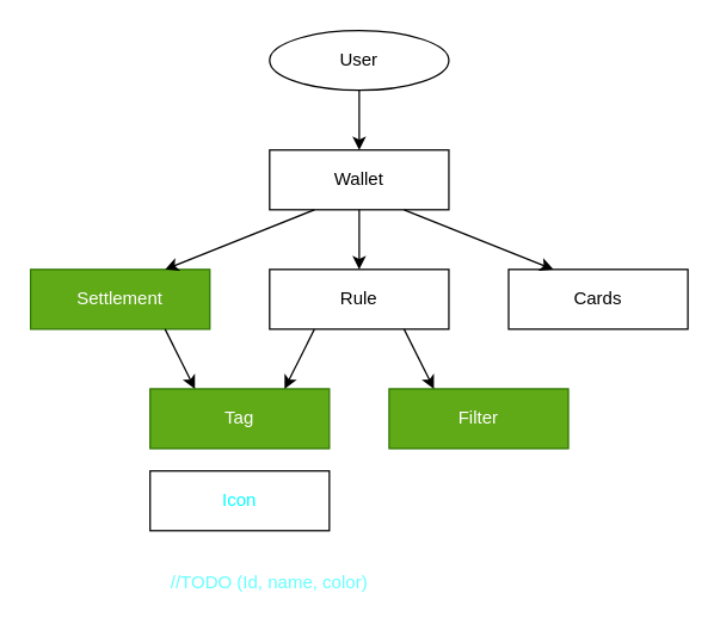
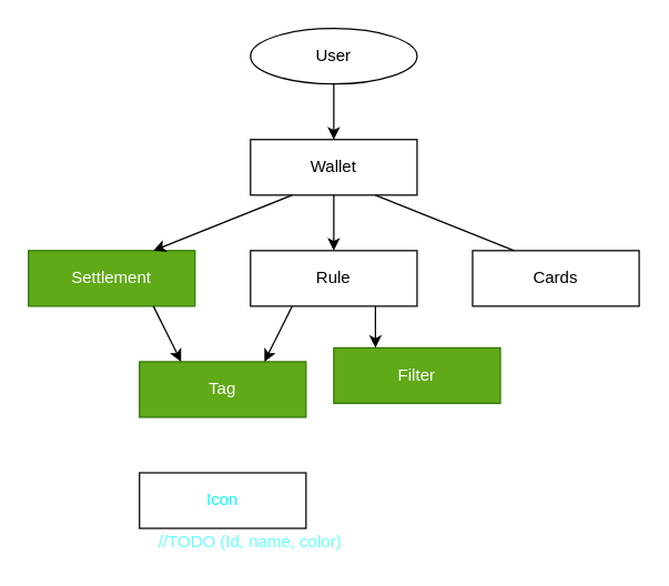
- <mxCell id="15" value="" style="endArrow=classic;html=1;exitX=0.75;exitY=1;exitDx=0;exitDy=0;entryX=0.25;entryY=0;entryDx=0;entryDy=0;" parent="1" source="9" target="14" edge="1"><mxGeometry width="50" height="50" relative="1" as="geometry"><mxPoint x="340" y="200" as="sourcePoint" /><mxPoint x="390" y="150" as="targetPoint" /></mxGeometry></mxCell>
+ <mxCell id="15" value="" style="endArrow=none;html=1;exitX=0.75;exitY=1;exitDx=0;exitDy=0;entryX=0.25;entryY=0;entryDx=0;entryDy=0;" parent="1" source="9" target="14" edge="1"><mxGeometry width="50" height="50" relative="1" as="geometry"><mxPoint x="340" y="200" as="sourcePoint" /><mxPoint x="390" y="150" as="targetPoint" /></mxGeometry></mxCell>
- <mxCell id="2" value="Filter" style="rounded=0;whiteSpace=wrap;html=1;fillColor=#60a917;strokeColor=#2D7600;fontColor=#ffffff;" parent="1" vertex="1"><mxGeometry x="260" y="260" width="120" height="40" as="geometry" /></mxCell>
+ <mxCell id="2" value="Filter" style="rounded=0;whiteSpace=wrap;html=1;fillColor=#60a917;strokeColor=#2D7600;fontColor=#ffffff;" parent="1" vertex="1"><mxGeometry x="240" y="250" width="120" height="40" as="geometry" /></mxCell>
- <mxCell id="16" value="&lt;font color=&quot;#00ffff&quot;&gt;Icon&lt;/font&gt;" style="rounded=0;whiteSpace=wrap;html=1;" vertex="1" parent="1"><mxGeometry x="100" y="315" width="120" height="40" as="geometry" /></mxCell>
+ <mxCell id="16" value="&lt;font color=&quot;#00ffff&quot;&gt;Icon&lt;/font&gt;" style="rounded=0;whiteSpace=wrap;html=1;" vertex="1" parent="1"><mxGeometry x="100" y="340" width="120" height="40" as="geometry" /></mxCell>
